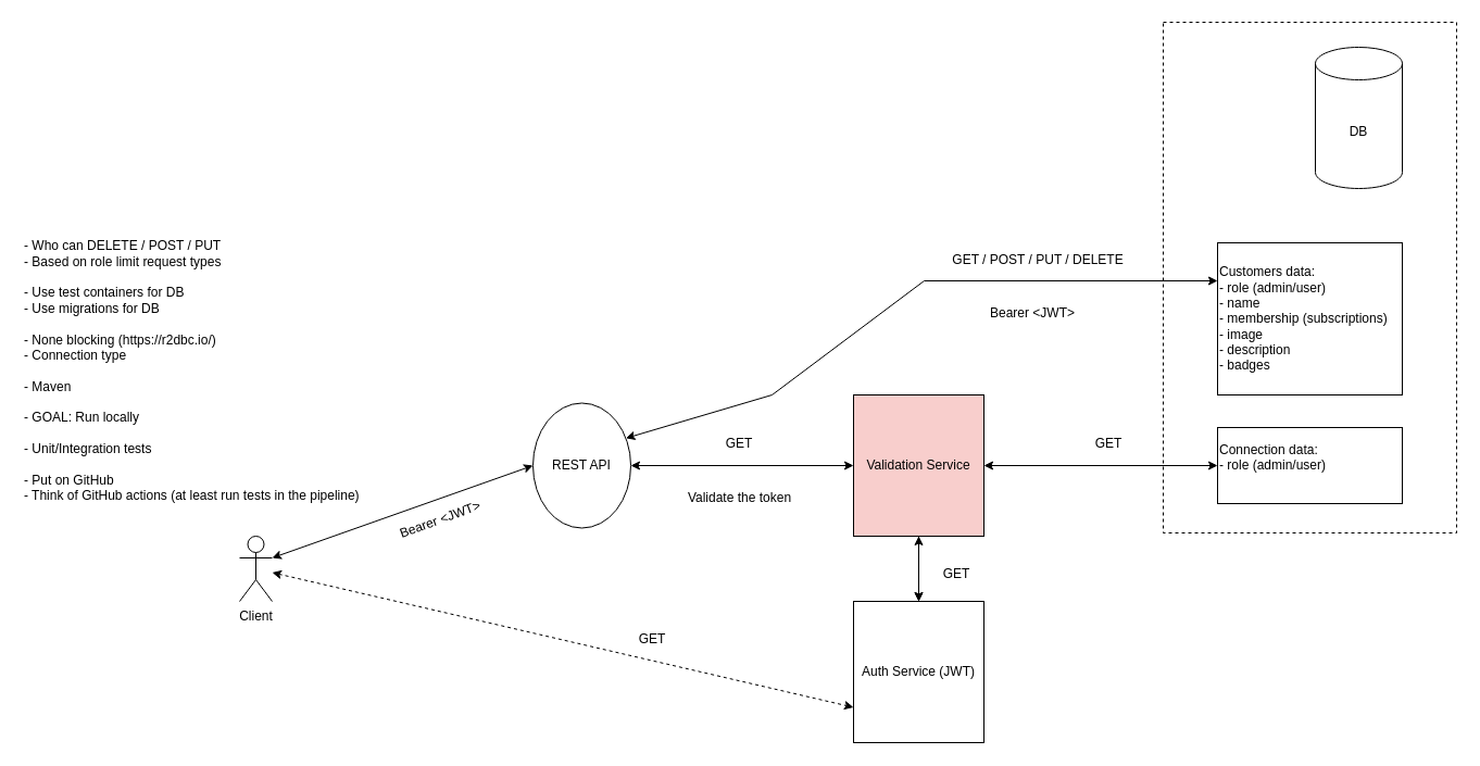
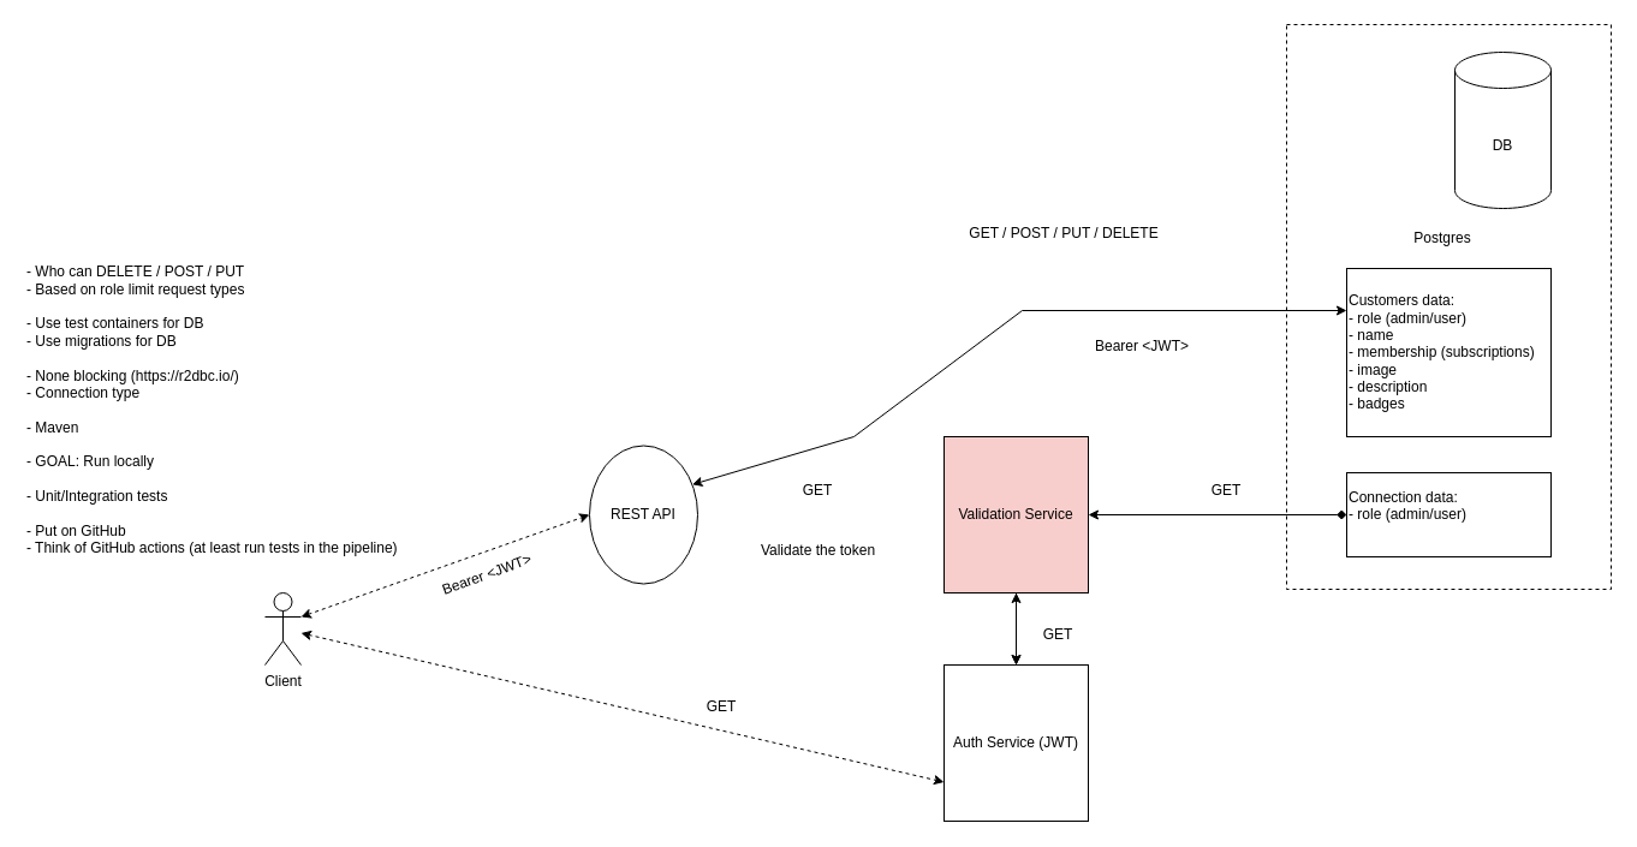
+ <mxCell id="4" value="Postgres" style="text;html=1;align=center;verticalAlign=middle;whiteSpace=wrap;rounded=0;" vertex="1" parent="1"><mxGeometry x="1160" y="183" width="80" height="30" as="geometry" /></mxCell>
- <mxCell id="23" value="GET / POST / PUT / DELETE" style="text;html=1;align=center;verticalAlign=middle;whiteSpace=wrap;rounded=0;" vertex="1" parent="1"><mxGeometry x="870" y="223" width="170" height="32" as="geometry" /></mxCell>
+ <mxCell id="23" value="GET / POST / PUT / DELETE" style="text;html=1;align=center;verticalAlign=middle;whiteSpace=wrap;rounded=0;" vertex="1" parent="1"><mxGeometry x="800" y="178" width="170" height="32" as="geometry" /></mxCell>
- <mxCell id="12" value="" style="endArrow=classic;startArrow=classic;html=1;rounded=0;exitX=1;exitY=0.5;exitDx=0;exitDy=0;entryX=0;entryY=0.5;entryDx=0;entryDy=0;" edge="1" parent="1" source="2" target="8"><mxGeometry width="50" height="50" relative="1" as="geometry"><mxPoint x="760" y="343" as="sourcePoint" /><mxPoint x="810" y="293" as="targetPoint" /></mxGeometry></mxCell>
- <mxCell id="11" value="" style="endArrow=classic;startArrow=classic;html=1;rounded=0;entryX=0;entryY=0.5;entryDx=0;entryDy=0;exitX=1;exitY=0.5;exitDx=0;exitDy=0;" edge="1" parent="1" source="8" target="9"><mxGeometry width="50" height="50" relative="1" as="geometry"><mxPoint x="760" y="343" as="sourcePoint" /><mxPoint x="810" y="293" as="targetPoint" /></mxGeometry></mxCell>
+ <mxCell id="11" value="" style="endArrow=diamond;startArrow=classic;html=1;rounded=0;entryX=0;entryY=0.5;entryDx=0;entryDy=0;exitX=1;exitY=0.5;exitDx=0;exitDy=0;" edge="1" parent="1" source="8" target="9"><mxGeometry width="50" height="50" relative="1" as="geometry"><mxPoint x="760" y="343" as="sourcePoint" /><mxPoint x="810" y="293" as="targetPoint" /></mxGeometry></mxCell>
- <mxCell id="20" value="" style="endArrow=classic;startArrow=classic;html=1;rounded=0;exitX=1;exitY=0.333;exitDx=0;exitDy=0;exitPerimeter=0;entryX=0;entryY=0.5;entryDx=0;entryDy=0;" edge="1" parent="1" source="18" target="2"><mxGeometry width="50" height="50" relative="1" as="geometry"><mxPoint x="620" y="413" as="sourcePoint" /><mxPoint x="670" y="363" as="targetPoint" /></mxGeometry></mxCell>
+ <mxCell id="20" value="" style="endArrow=classic;startArrow=classic;html=1;rounded=0;exitX=1;exitY=0.333;exitDx=0;exitDy=0;exitPerimeter=0;entryX=0;entryY=0.5;entryDx=0;entryDy=0;dashed=1;" edge="1" parent="1" source="18" target="2"><mxGeometry width="50" height="50" relative="1" as="geometry"><mxPoint x="620" y="413" as="sourcePoint" /><mxPoint x="670" y="363" as="targetPoint" /></mxGeometry></mxCell>
